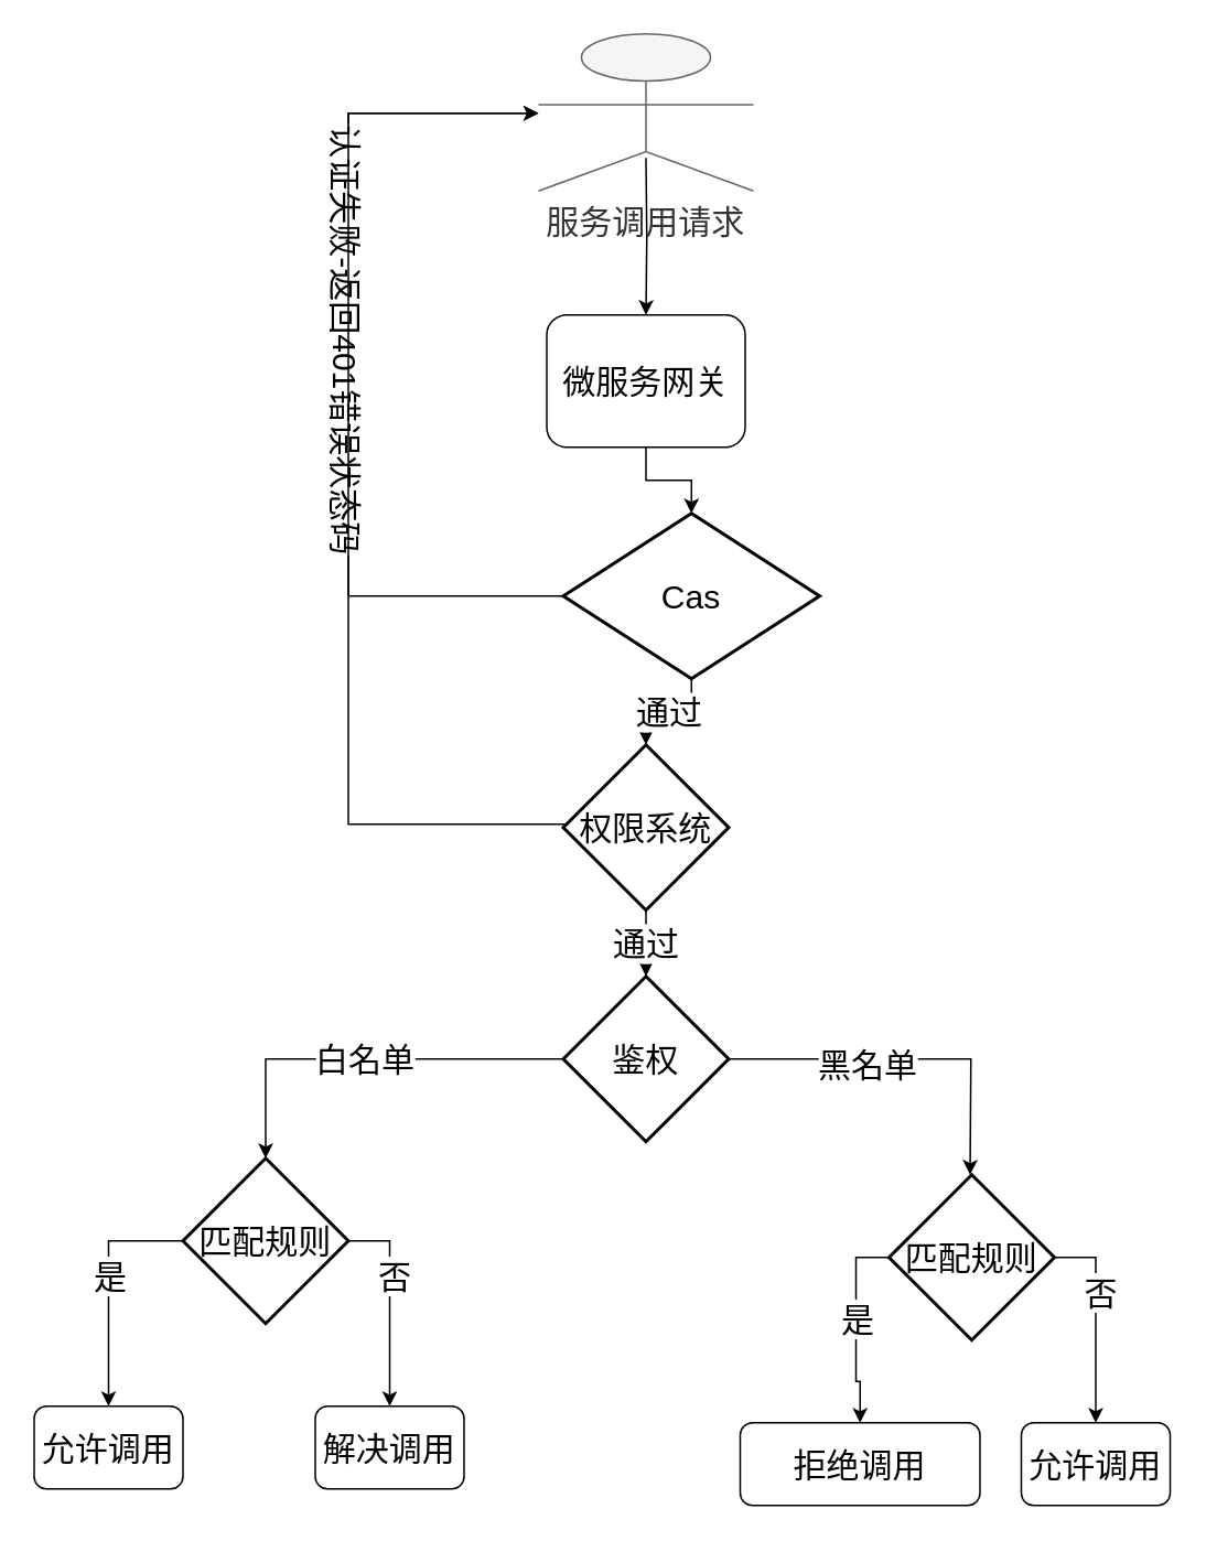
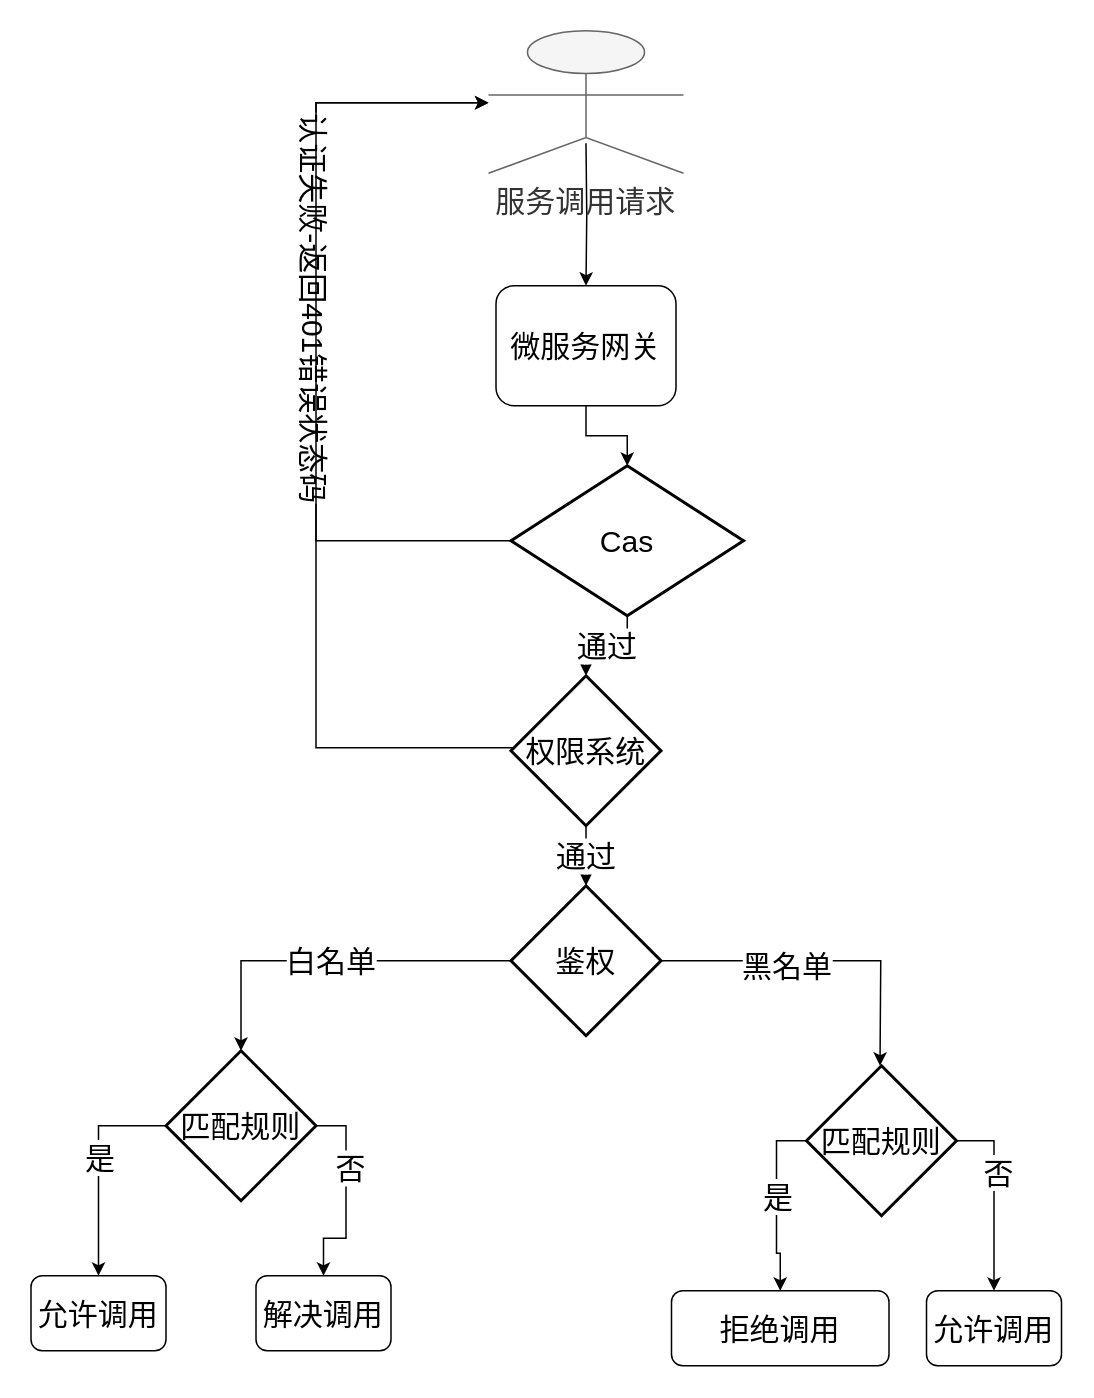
- <mxCell id="23" value="解决调用" style="shape=ext;rounded=1;html=1;whiteSpace=wrap;fontSize=20;align=center;" vertex="1" parent="1"><mxGeometry x="190" y="850" width="90" height="50" as="geometry" /></mxCell>
+ <mxCell id="23" value="解决调用" style="shape=ext;rounded=1;html=1;whiteSpace=wrap;fontSize=20;align=center;" vertex="1" parent="1"><mxGeometry x="170" y="850" width="90" height="50" as="geometry" /></mxCell>
